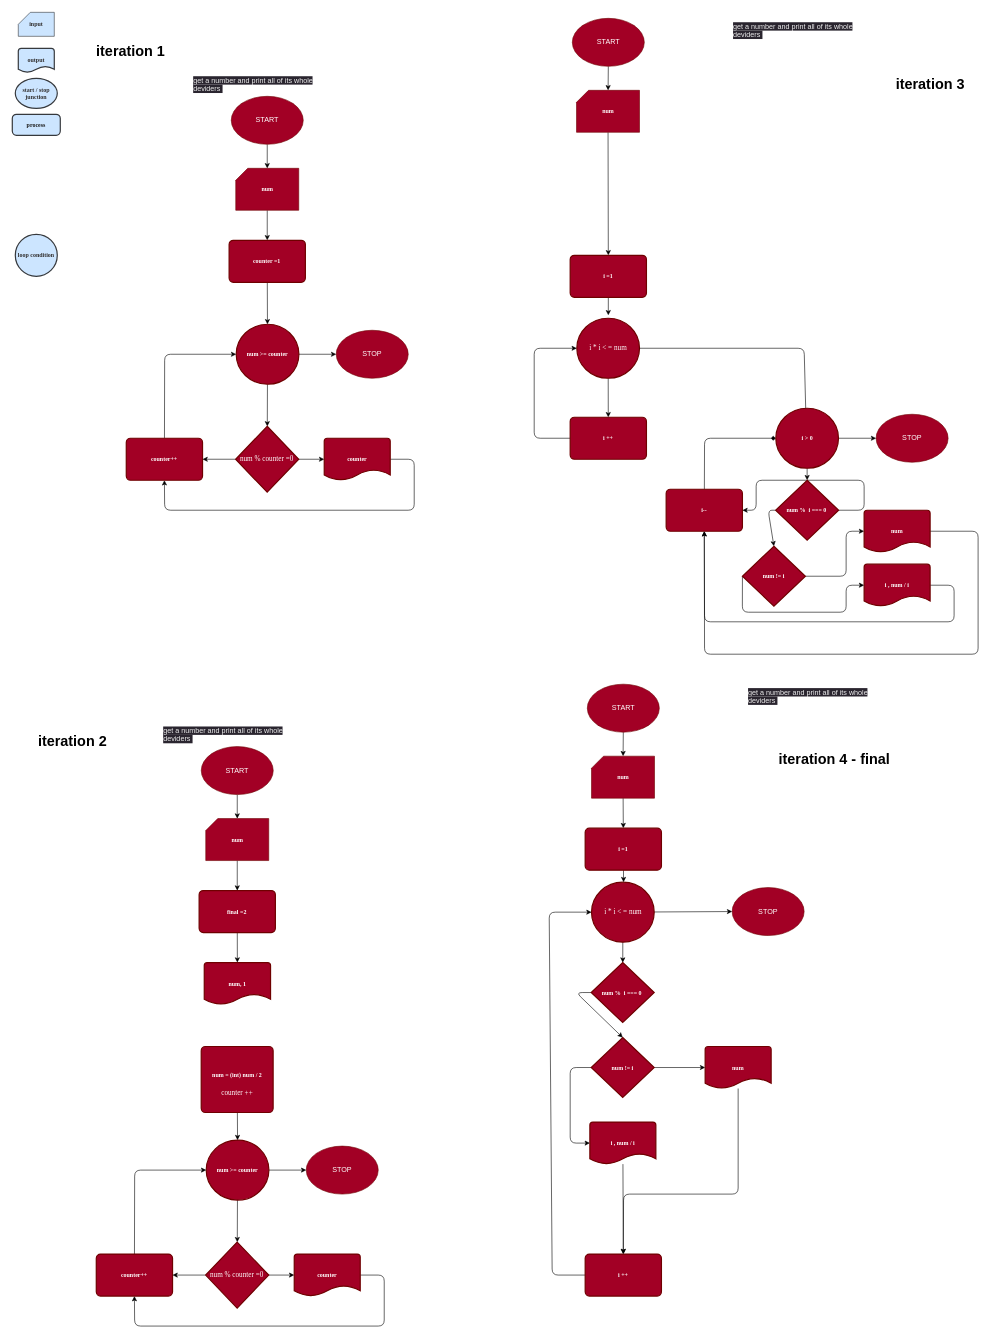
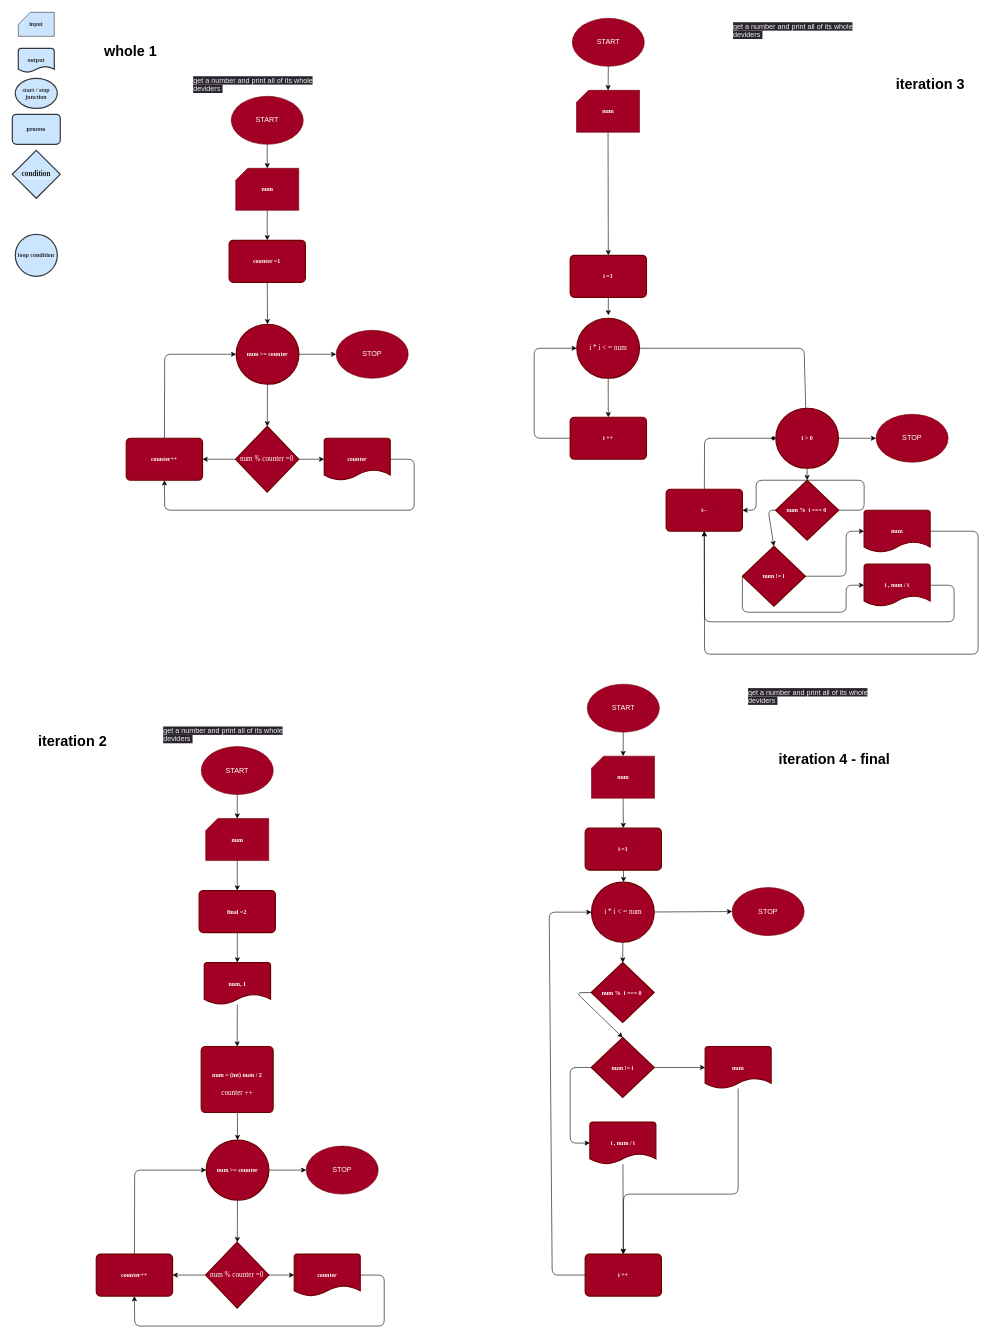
- <mxCell id="98" value="&lt;h1&gt;&lt;b&gt;iteration 1&lt;/b&gt;&lt;/h1&gt;" style="text;html=1;align=center;verticalAlign=middle;resizable=0;points=[];autosize=1;strokeColor=none;fillColor=none;" vertex="1" parent="1"><mxGeometry x="147.12" y="50" width="140" height="70" as="geometry" /></mxCell>
+ <mxCell id="98" value="&lt;h1&gt;&lt;b&gt;whole 1&lt;/b&gt;&lt;/h1&gt;" style="text;html=1;align=center;verticalAlign=middle;resizable=0;points=[];autosize=1;strokeColor=none;fillColor=none;" vertex="1" parent="1"><mxGeometry x="147.12" y="50" width="140" height="70" as="geometry" /></mxCell>
- <mxCell id="8" value="&lt;h5&gt;&lt;font color=&quot;#1a1a1a&quot;&gt;process&lt;/font&gt;&lt;/h5&gt;" style="rounded=1;whiteSpace=wrap;html=1;absoluteArcSize=1;arcSize=14;strokeWidth=2;labelBackgroundColor=none;fontFamily=Tahoma;fillColor=#cce5ff;strokeColor=#36393d;" vertex="1" parent="1"><mxGeometry x="20" y="190" width="80" height="35" as="geometry" /></mxCell>
+ <mxCell id="8" value="&lt;h5&gt;&lt;font color=&quot;#1a1a1a&quot;&gt;process&lt;/font&gt;&lt;/h5&gt;" style="rounded=1;whiteSpace=wrap;html=1;absoluteArcSize=1;arcSize=14;strokeWidth=2;labelBackgroundColor=none;fontFamily=Tahoma;fillColor=#cce5ff;strokeColor=#36393d;" vertex="1" parent="1"><mxGeometry x="20" y="190" width="80" height="50" as="geometry" /></mxCell>
+ <mxCell id="9" value="&lt;font color=&quot;#1a1a1a&quot; style=&quot;background-color: rgb(204, 229, 255);&quot;&gt;&lt;b&gt;condition&lt;/b&gt;&lt;/font&gt;" style="strokeWidth=2;html=1;shape=mxgraph.flowchart.decision;whiteSpace=wrap;labelBackgroundColor=#FFFFFF;fontFamily=Tahoma;fillColor=#CCE5FF;strokeColor=#36393d;" vertex="1" parent="1"><mxGeometry x="20" y="250" width="80" height="80" as="geometry" /></mxCell>
+ <mxCell id="63" value="" style="edgeStyle=none;html=1;entryX=0.5;entryY=0;entryDx=0;entryDy=0;" edge="1" parent="1" source="64" target="62"><mxGeometry relative="1" as="geometry"><mxPoint x="395.25" y="1723" as="targetPoint" /></mxGeometry></mxCell>
